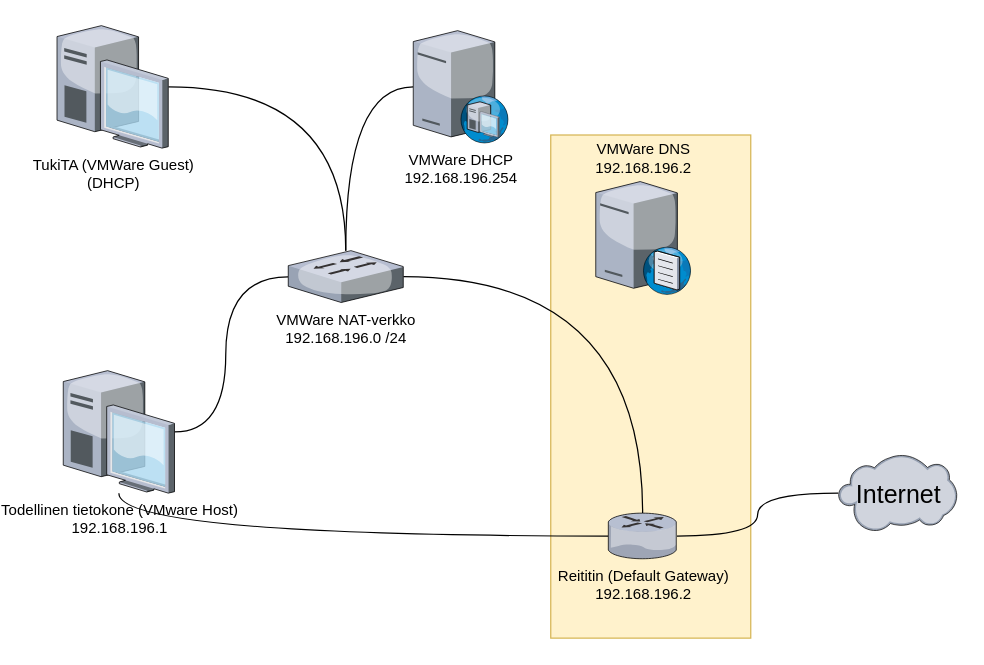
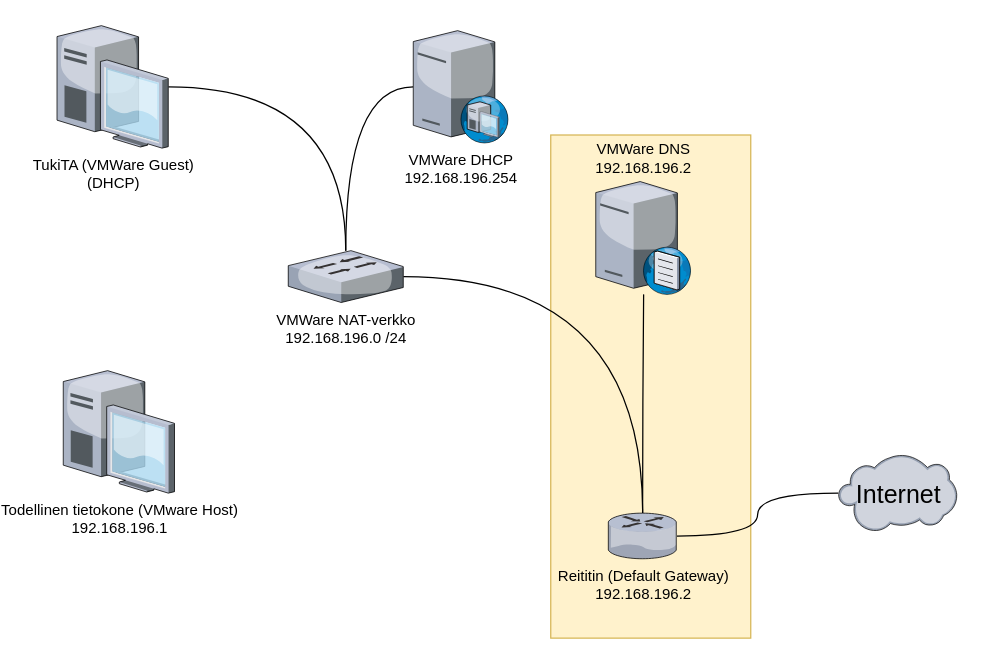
- <mxCell id="3" style="edgeStyle=orthogonalEdgeStyle;curved=1;orthogonalLoop=1;jettySize=auto;html=1;endArrow=none;endFill=0;" edge="1" parent="1" source="4" target="9"><mxGeometry relative="1" as="geometry"><Array as="points"><mxPoint x="155" y="345" /><mxPoint x="155" y="221" /></Array></mxGeometry></mxCell>
- <mxCell id="14" style="edgeStyle=orthogonalEdgeStyle;curved=1;orthogonalLoop=1;jettySize=auto;html=1;endArrow=none;endFill=0;" edge="1" parent="1" source="15" target="4"><mxGeometry relative="1" as="geometry" /></mxCell>
+ <mxCell id="14" style="edgeStyle=orthogonalEdgeStyle;curved=1;orthogonalLoop=1;jettySize=auto;html=1;endArrow=none;endFill=0;" edge="1" parent="1" source="15" target="10"><mxGeometry relative="1" as="geometry" /></mxCell>
